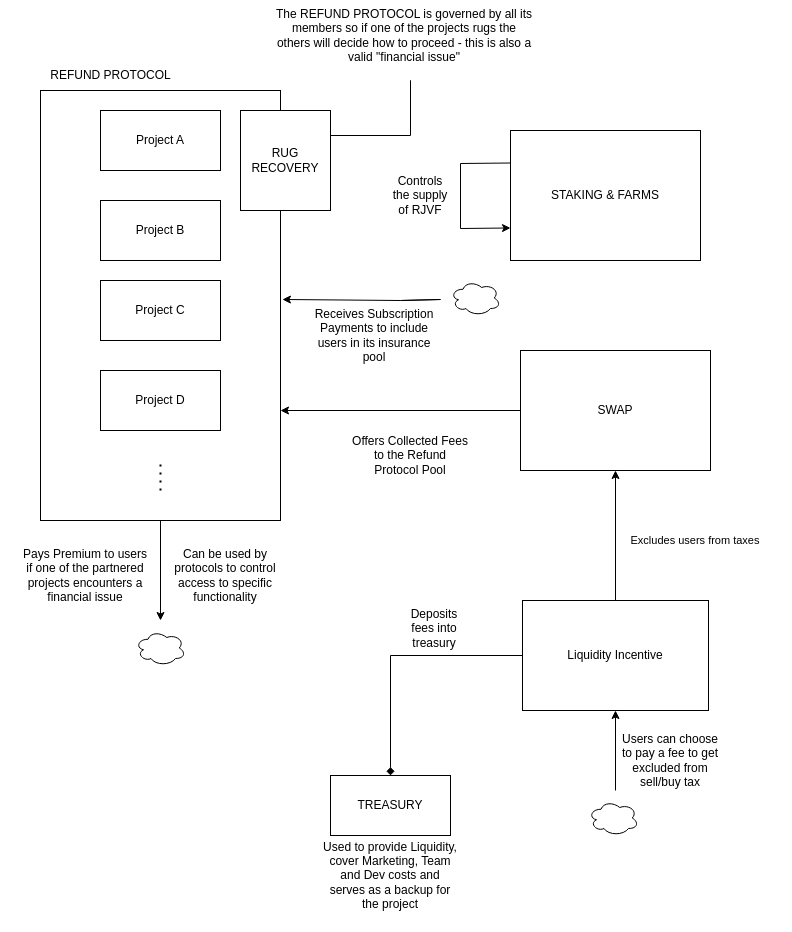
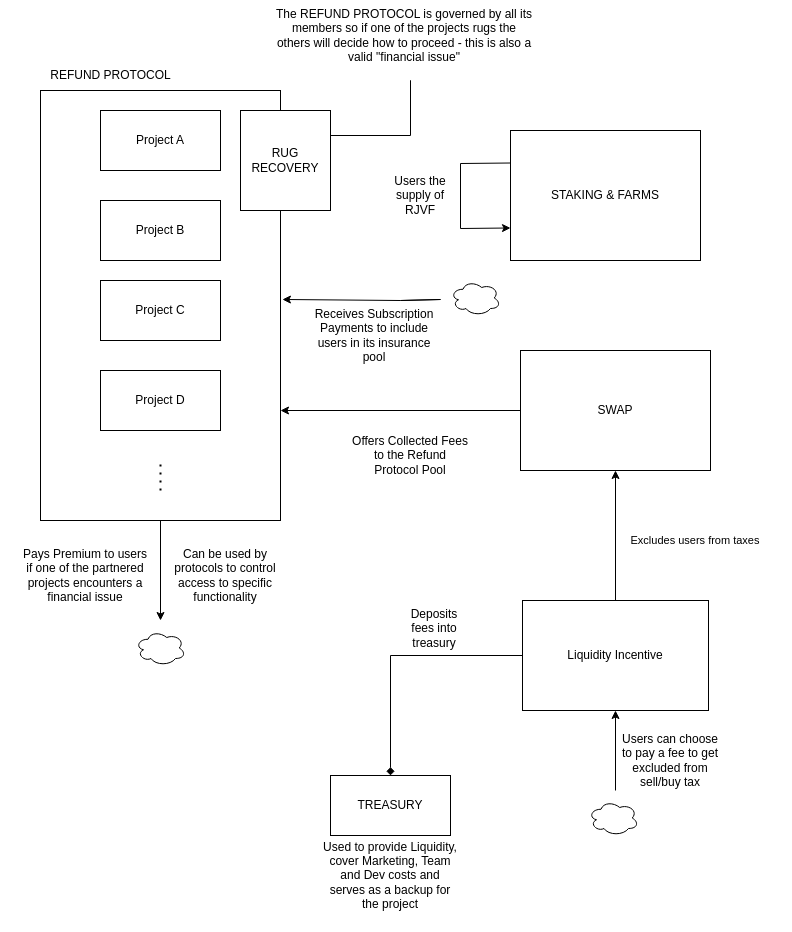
- <mxCell id="17" value="Controls the supply of RJVF" style="text;html=1;strokeColor=none;fillColor=none;align=center;verticalAlign=middle;whiteSpace=wrap;rounded=0;" vertex="1" parent="1"><mxGeometry x="390" y="180" width="60" height="30" as="geometry" /></mxCell>
+ <mxCell id="17" value="Users the supply of RJVF" style="text;html=1;strokeColor=none;fillColor=none;align=center;verticalAlign=middle;whiteSpace=wrap;rounded=0;" vertex="1" parent="1"><mxGeometry x="390" y="180" width="60" height="30" as="geometry" /></mxCell>
